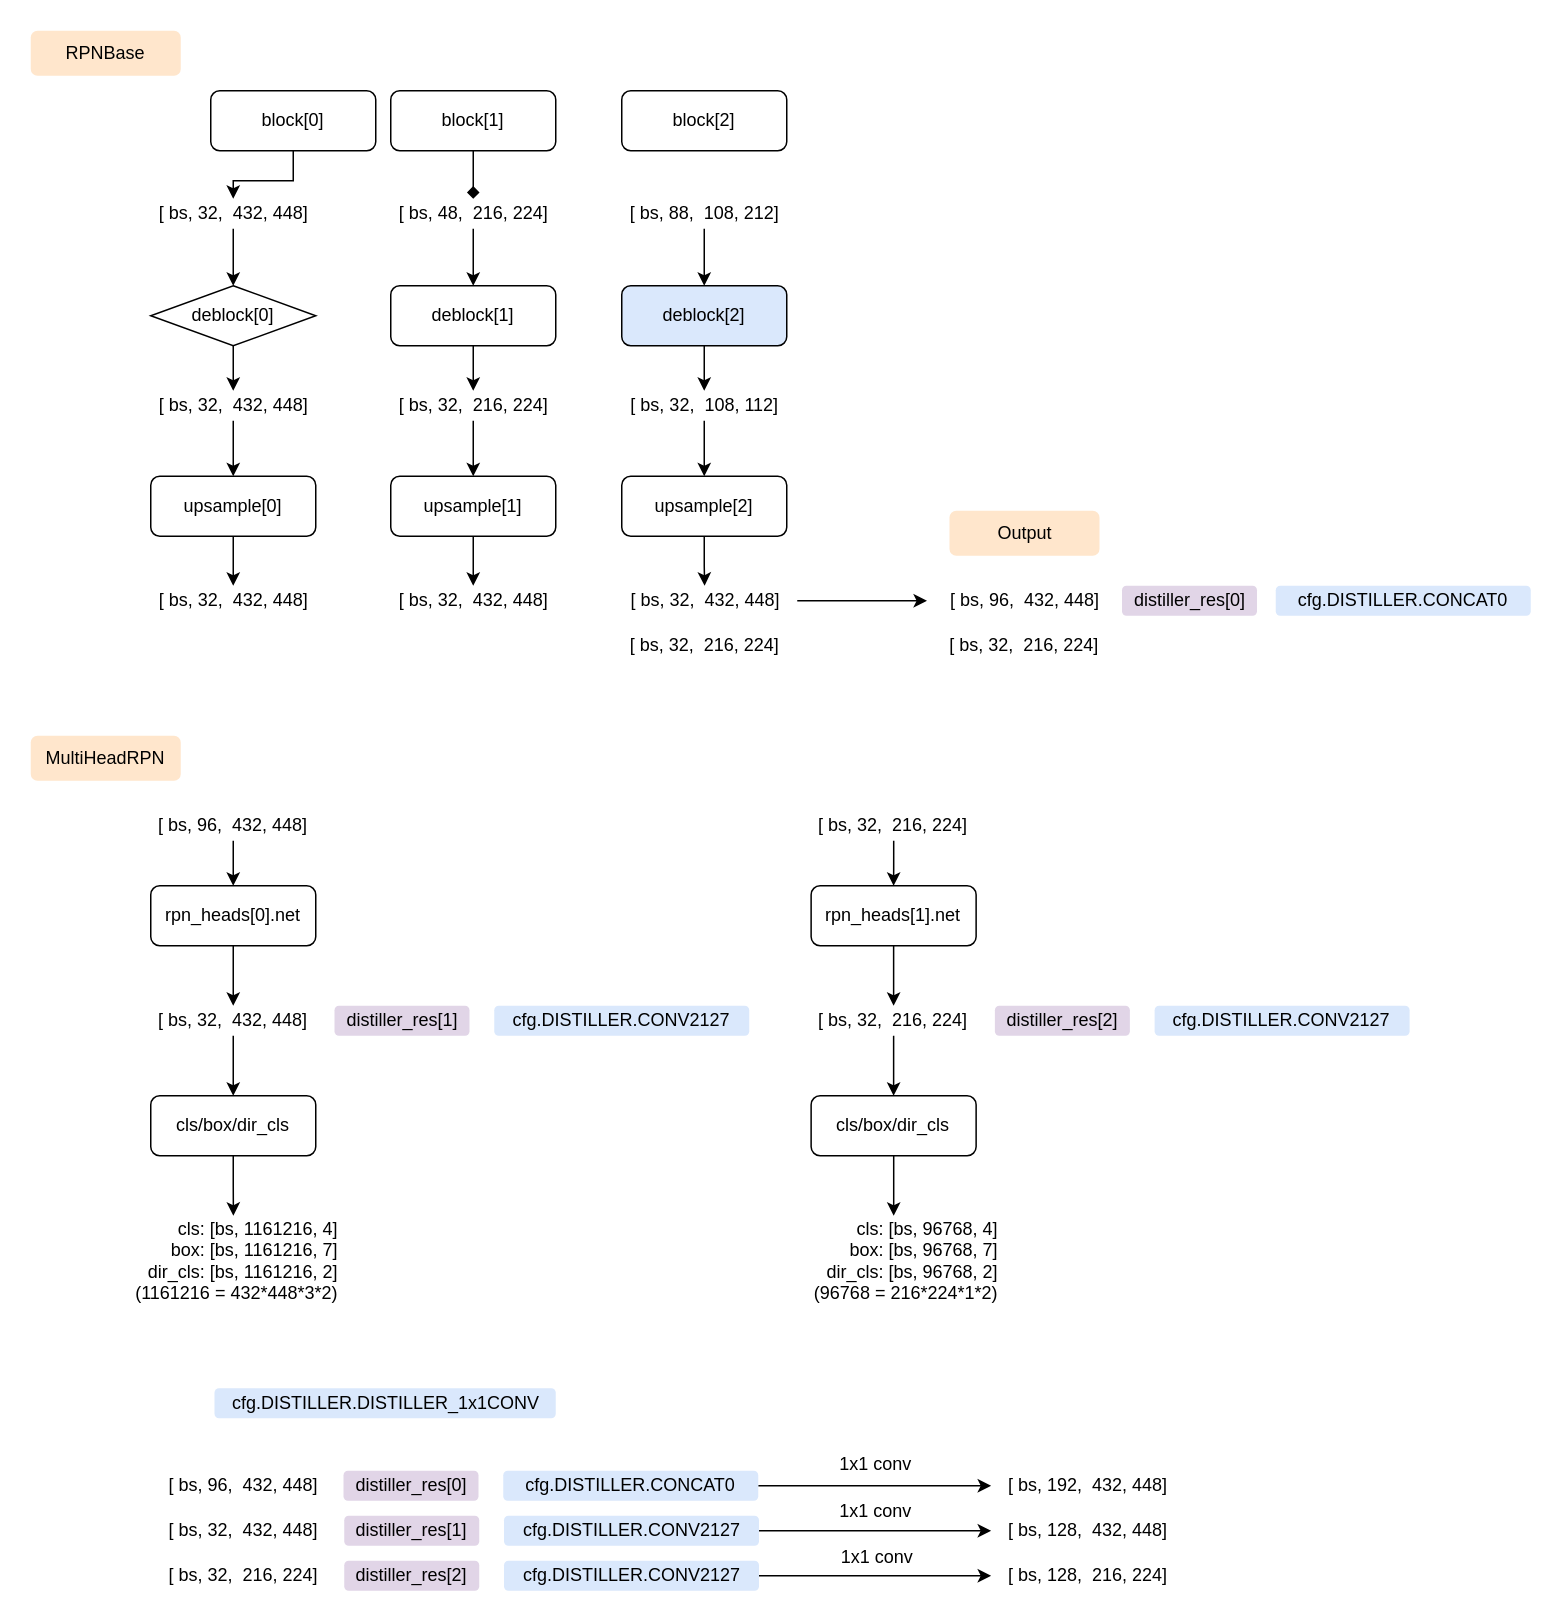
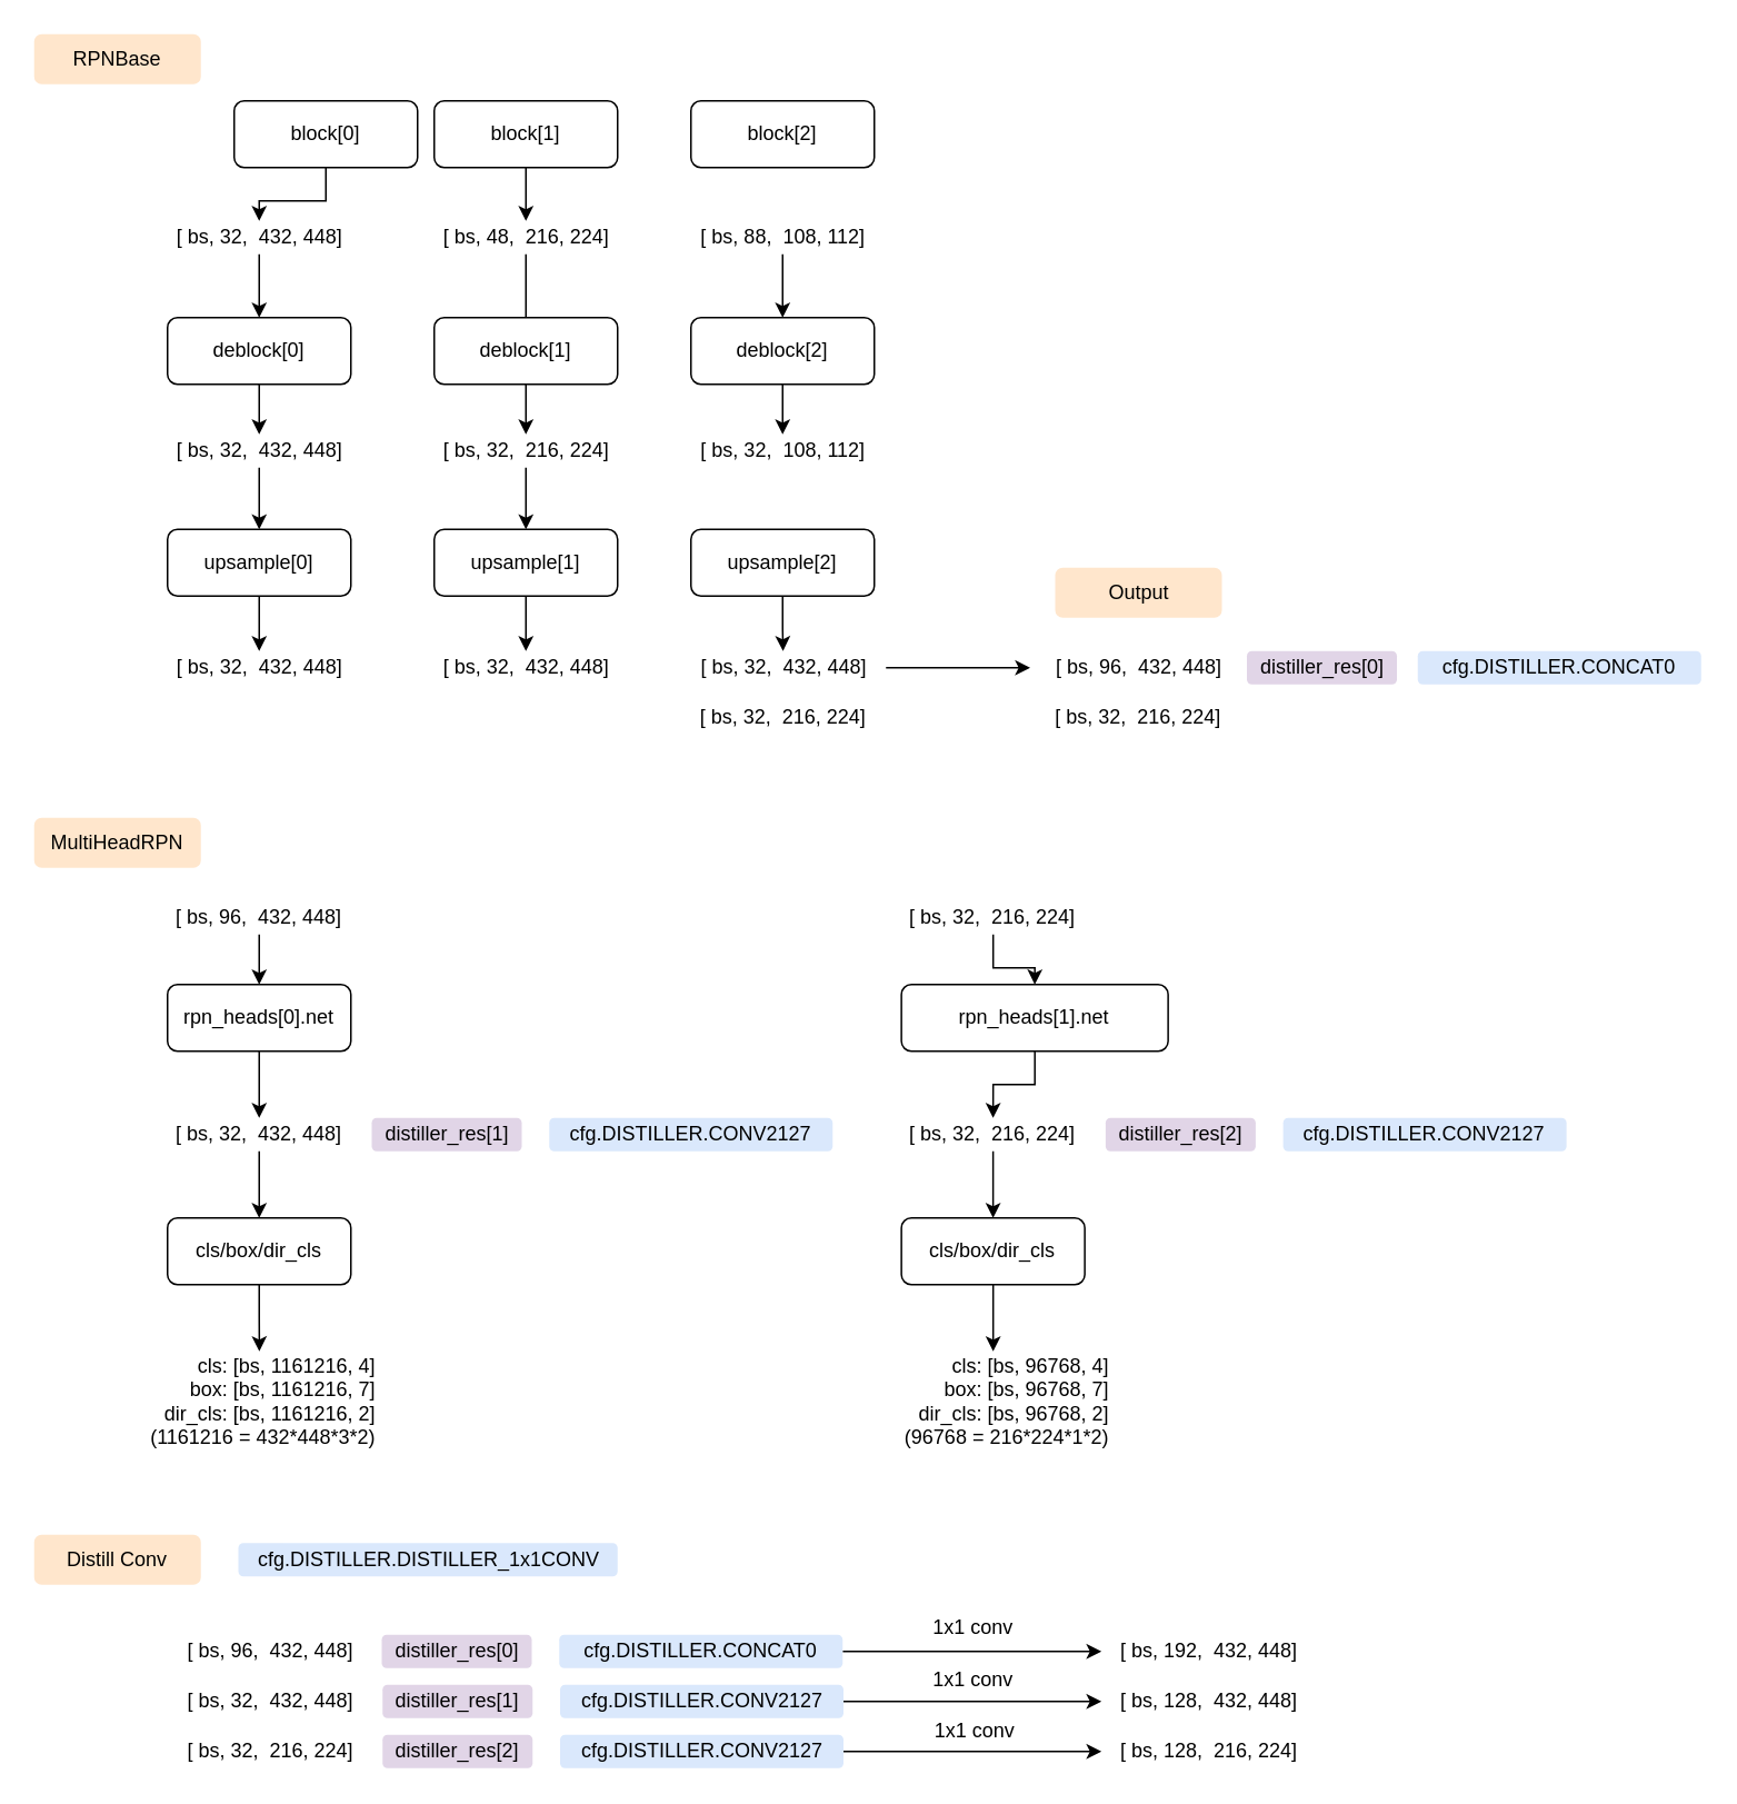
- <mxCell id="4" style="edgeStyle=orthogonalEdgeStyle;rounded=0;orthogonalLoop=1;jettySize=auto;html=1;entryX=0.5;entryY=0;entryDx=0;entryDy=0;endArrow=diamond;" parent="1" source="5" target="10" edge="1"><mxGeometry relative="1" as="geometry" /></mxCell>
+ <mxCell id="4" style="edgeStyle=orthogonalEdgeStyle;rounded=0;orthogonalLoop=1;jettySize=auto;html=1;entryX=0.5;entryY=0;entryDx=0;entryDy=0;" parent="1" source="5" target="10" edge="1"><mxGeometry relative="1" as="geometry" /></mxCell>
- <mxCell id="12" value="[ bs, 88,&amp;nbsp; 108, 212]" style="text;html=1;strokeColor=none;fillColor=none;align=center;verticalAlign=middle;whiteSpace=wrap;rounded=0;" parent="1" vertex="1"><mxGeometry x="376.5" y="132" width="185" height="20" as="geometry" /></mxCell>
+ <mxCell id="12" value="[ bs, 88,&amp;nbsp; 108, 112]" style="text;html=1;strokeColor=none;fillColor=none;align=center;verticalAlign=middle;whiteSpace=wrap;rounded=0;" parent="1" vertex="1"><mxGeometry x="376.5" y="132" width="185" height="20" as="geometry" /></mxCell>
- <mxCell id="9" style="edgeStyle=orthogonalEdgeStyle;rounded=0;orthogonalLoop=1;jettySize=auto;html=1;entryX=0.5;entryY=0;entryDx=0;entryDy=0;" parent="1" source="10" target="16" edge="1"><mxGeometry relative="1" as="geometry" /></mxCell>
+ <mxCell id="9" style="edgeStyle=orthogonalEdgeStyle;rounded=0;orthogonalLoop=1;jettySize=auto;html=1;entryX=0.5;entryY=0;entryDx=0;entryDy=0;endArrow=none;" parent="1" source="10" target="16" edge="1"><mxGeometry relative="1" as="geometry" /></mxCell>
- <mxCell id="14" value="deblock[0]" style="rhombus;whiteSpace=wrap;html=1;" parent="1" vertex="1"><mxGeometry x="100" y="190" width="110" height="40" as="geometry" /></mxCell>
+ <mxCell id="14" value="deblock[0]" style="rounded=1;whiteSpace=wrap;html=1;" parent="1" vertex="1"><mxGeometry x="100" y="190" width="110" height="40" as="geometry" /></mxCell>
- <mxCell id="18" value="deblock[2]" style="rounded=1;whiteSpace=wrap;html=1;fillColor=#dae8fc;" parent="1" vertex="1"><mxGeometry x="414" y="190" width="110" height="40" as="geometry" /></mxCell>
+ <mxCell id="18" value="deblock[2]" style="rounded=1;whiteSpace=wrap;html=1;" parent="1" vertex="1"><mxGeometry x="414" y="190" width="110" height="40" as="geometry" /></mxCell>
- <mxCell id="23" style="edgeStyle=orthogonalEdgeStyle;rounded=0;orthogonalLoop=1;jettySize=auto;html=1;entryX=0.5;entryY=0;entryDx=0;entryDy=0;" parent="1" source="24" target="31" edge="1"><mxGeometry relative="1" as="geometry" /></mxCell>
- <mxCell id="55" value="rpn_heads[1].net" style="rounded=1;whiteSpace=wrap;html=1;" parent="1" vertex="1"><mxGeometry x="540.25" y="590" width="110" height="40" as="geometry" /></mxCell>
+ <mxCell id="55" value="rpn_heads[1].net" style="rounded=1;whiteSpace=wrap;html=1;" parent="1" vertex="1"><mxGeometry x="540.25" y="590" width="160" height="40" as="geometry" /></mxCell>
+ <mxCell id="65" value="Distill Conv" style="rounded=1;whiteSpace=wrap;html=1;fillColor=#ffe6cc;strokeColor=none;" parent="1" vertex="1"><mxGeometry x="20" y="920" width="100" height="30" as="geometry" /></mxCell>
